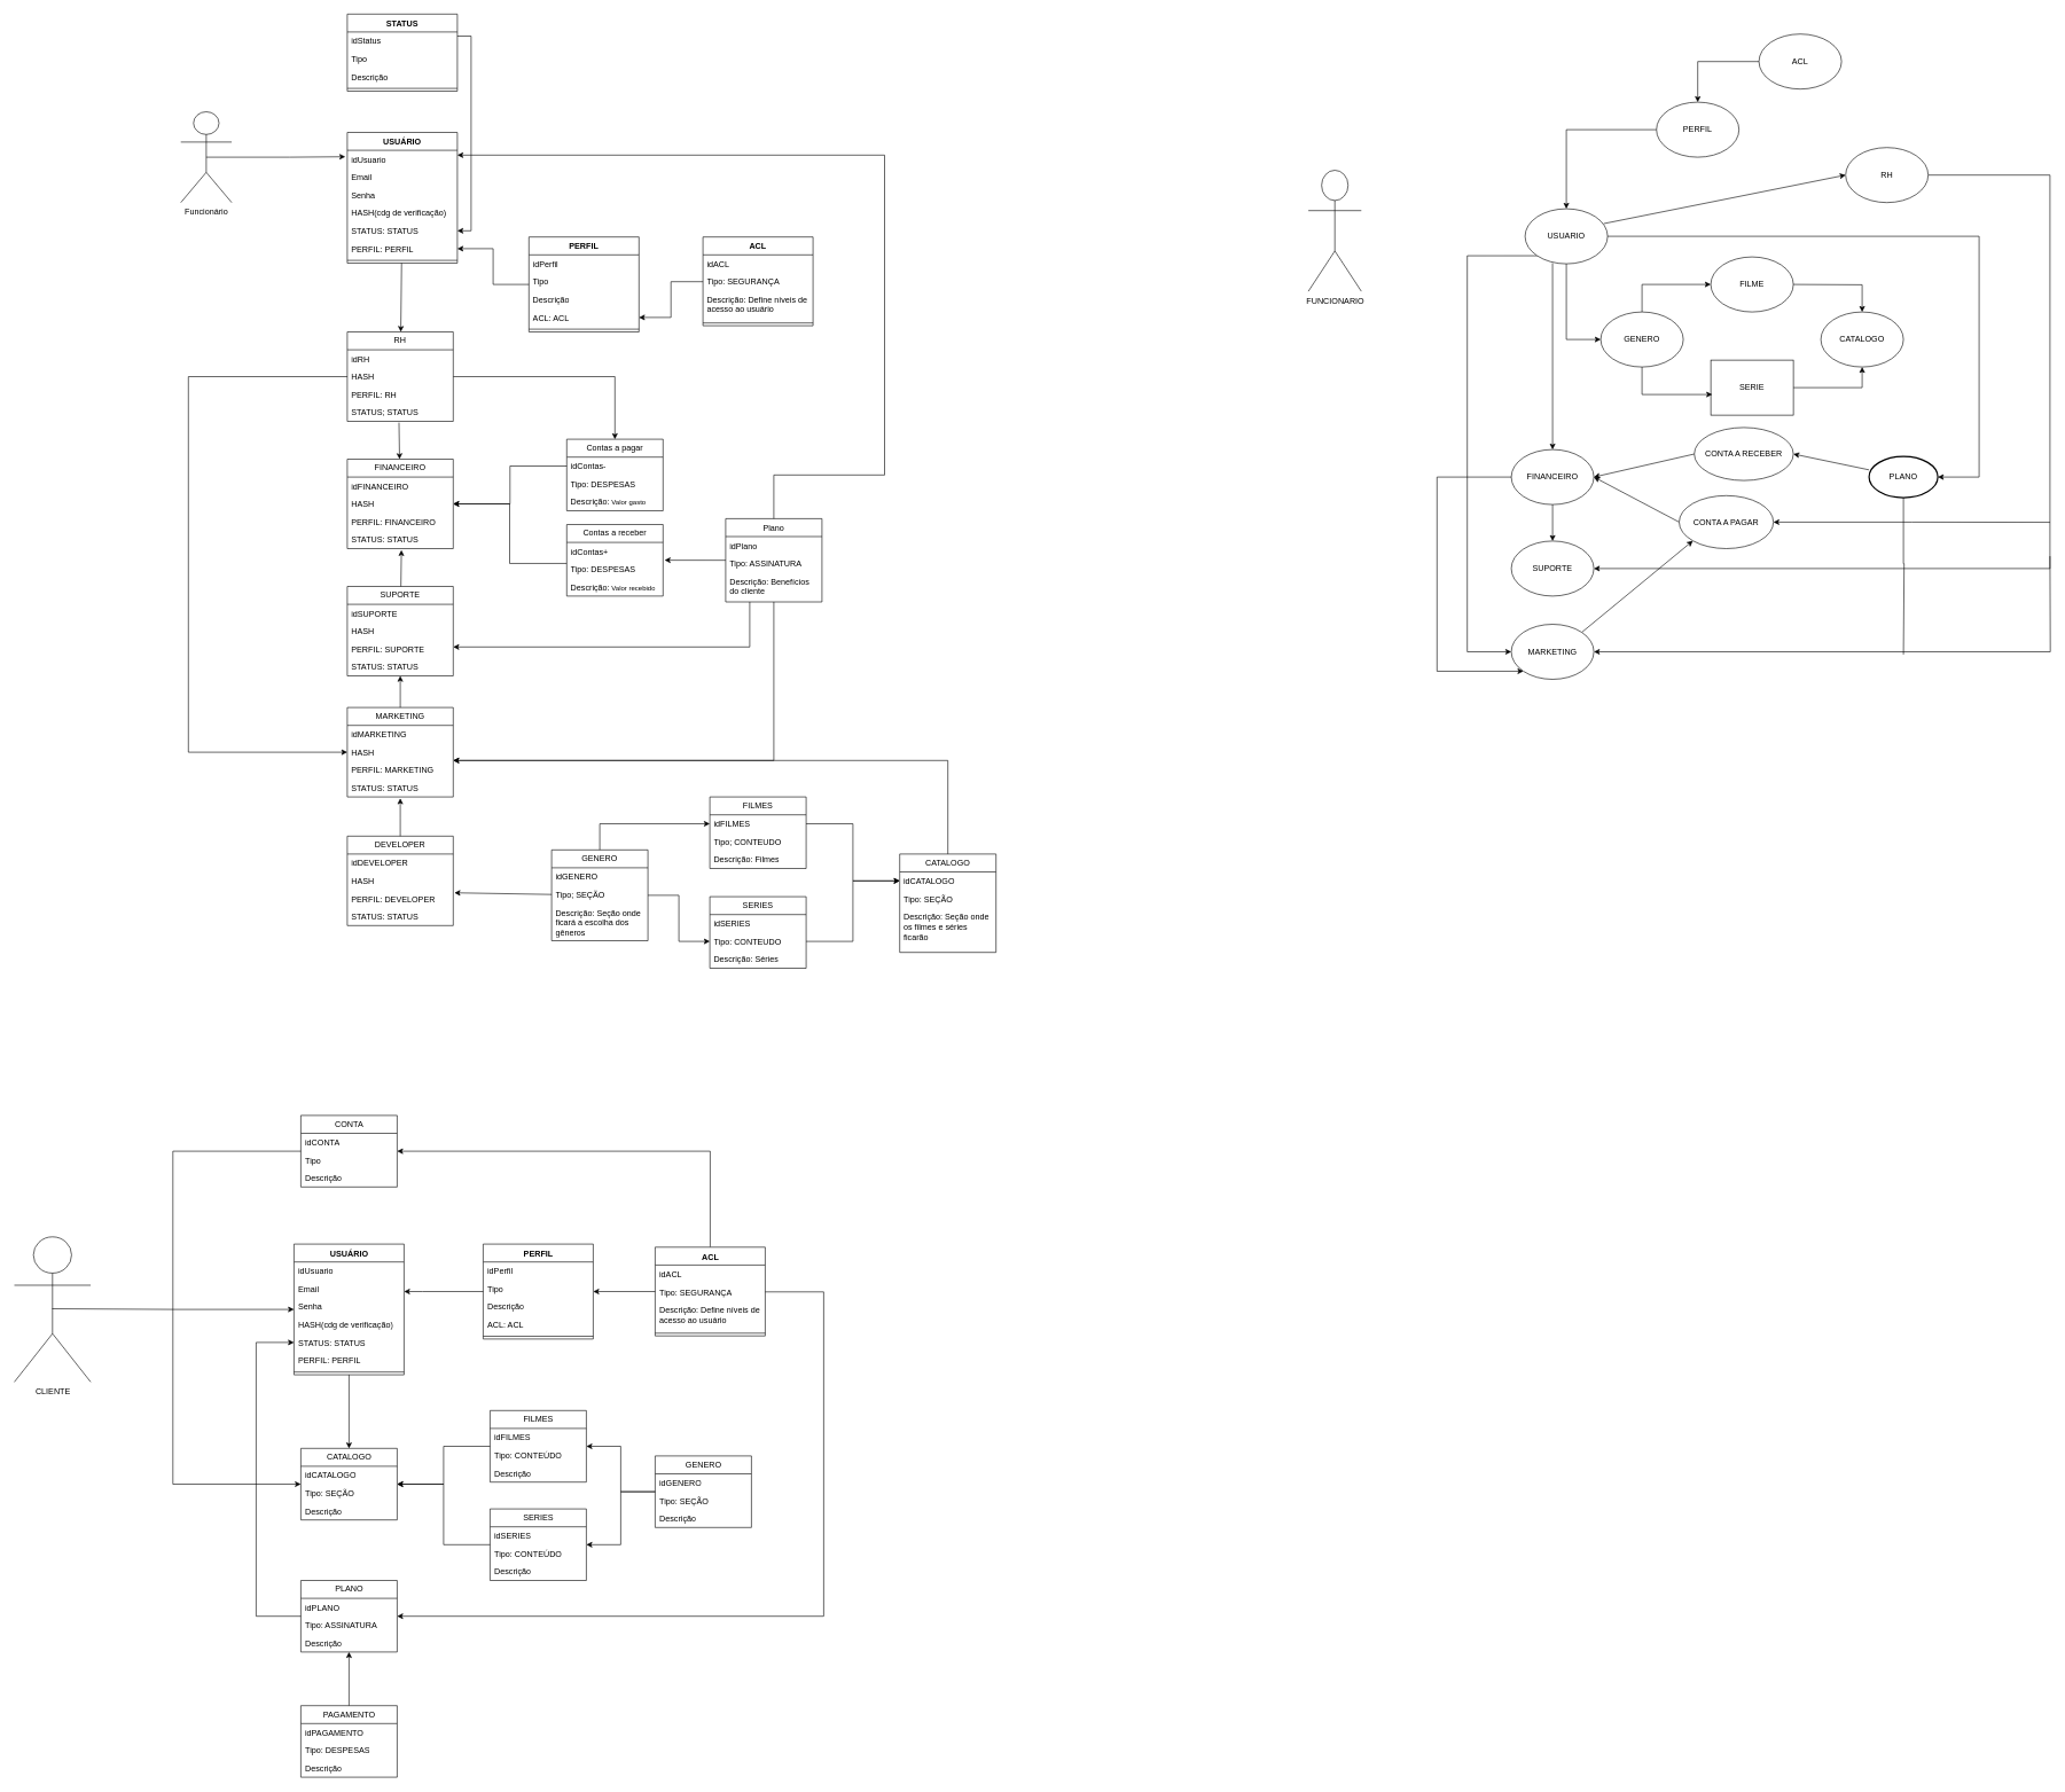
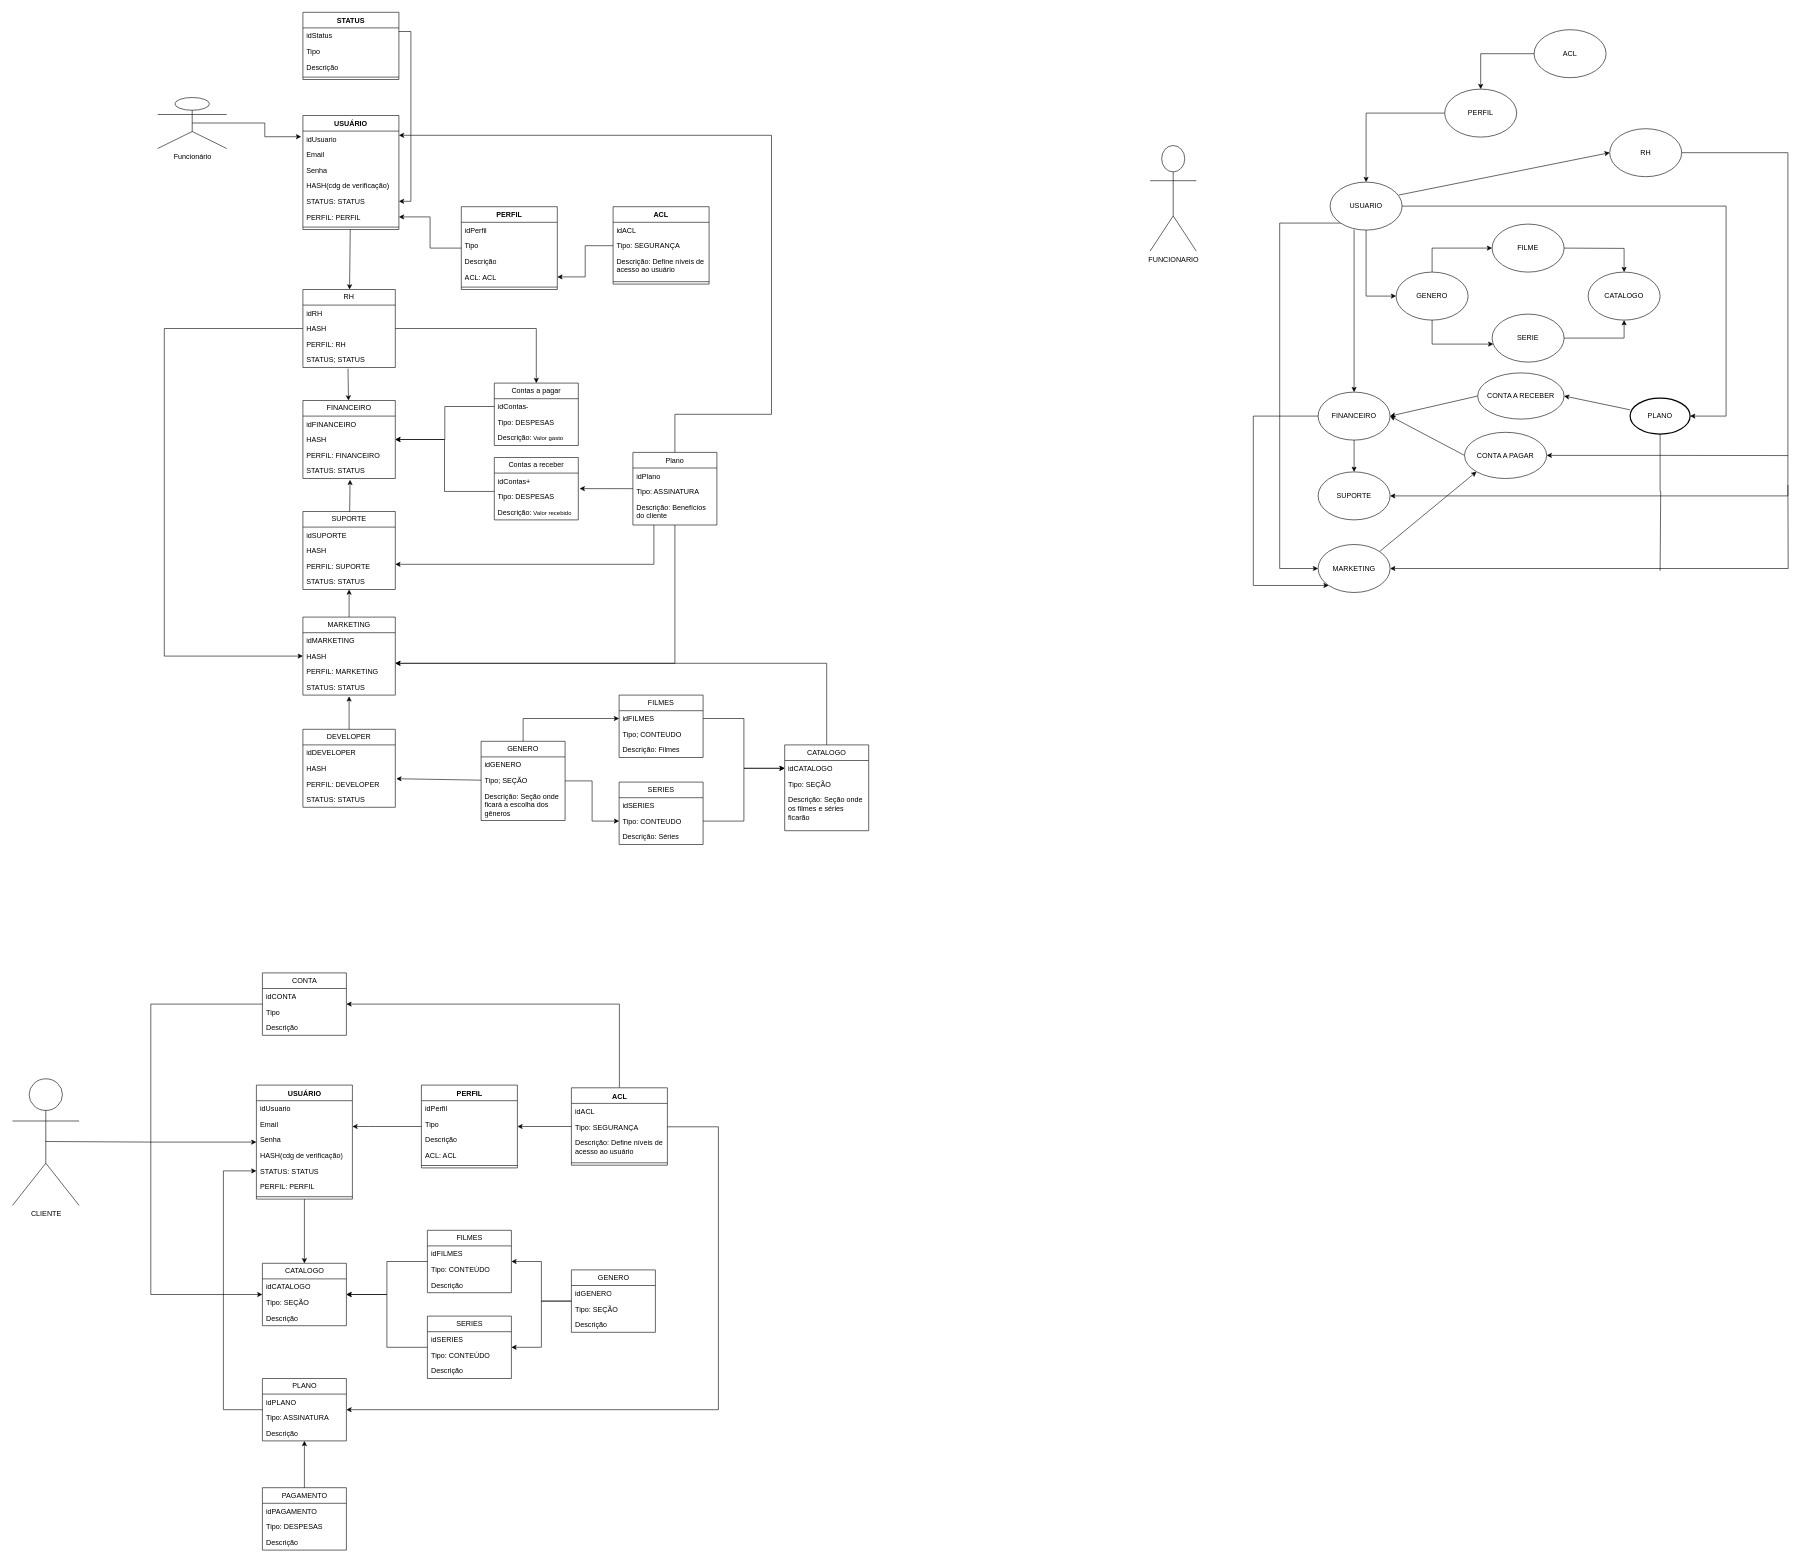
- <mxCell id="65" value="Funcionário" style="shape=umlActor;verticalLabelPosition=bottom;verticalAlign=top;html=1;" parent="1" vertex="1"><mxGeometry x="262" y="162" width="74" height="132" as="geometry" /></mxCell>
+ <mxCell id="65" value="Funcionário" style="shape=umlActor;verticalLabelPosition=bottom;verticalAlign=top;html=1;" parent="1" vertex="1"><mxGeometry x="262" y="162" width="115" height="85" as="geometry" /></mxCell>
- <mxCell id="2" value="FUNCIONARIO" style="shape=umlActor;verticalLabelPosition=bottom;verticalAlign=top;html=1;outlineConnect=0;" parent="1" vertex="1"><mxGeometry x="1901" y="247" width="77" height="176" as="geometry" /></mxCell>
+ <mxCell id="2" value="FUNCIONARIO" style="shape=umlActor;verticalLabelPosition=bottom;verticalAlign=top;html=1;outlineConnect=0;" parent="1" vertex="1"><mxGeometry x="1916" y="242" width="77" height="176" as="geometry" /></mxCell>
- <mxCell id="16" value="SERIE" style="whiteSpace=wrap;html=1;rounded=0;" parent="1" vertex="1"><mxGeometry x="2486" y="523" width="120" height="80" as="geometry" /></mxCell>
+ <mxCell id="16" value="SERIE" style="ellipse;whiteSpace=wrap;html=1;" parent="1" vertex="1"><mxGeometry x="2486" y="523" width="120" height="80" as="geometry" /></mxCell>
